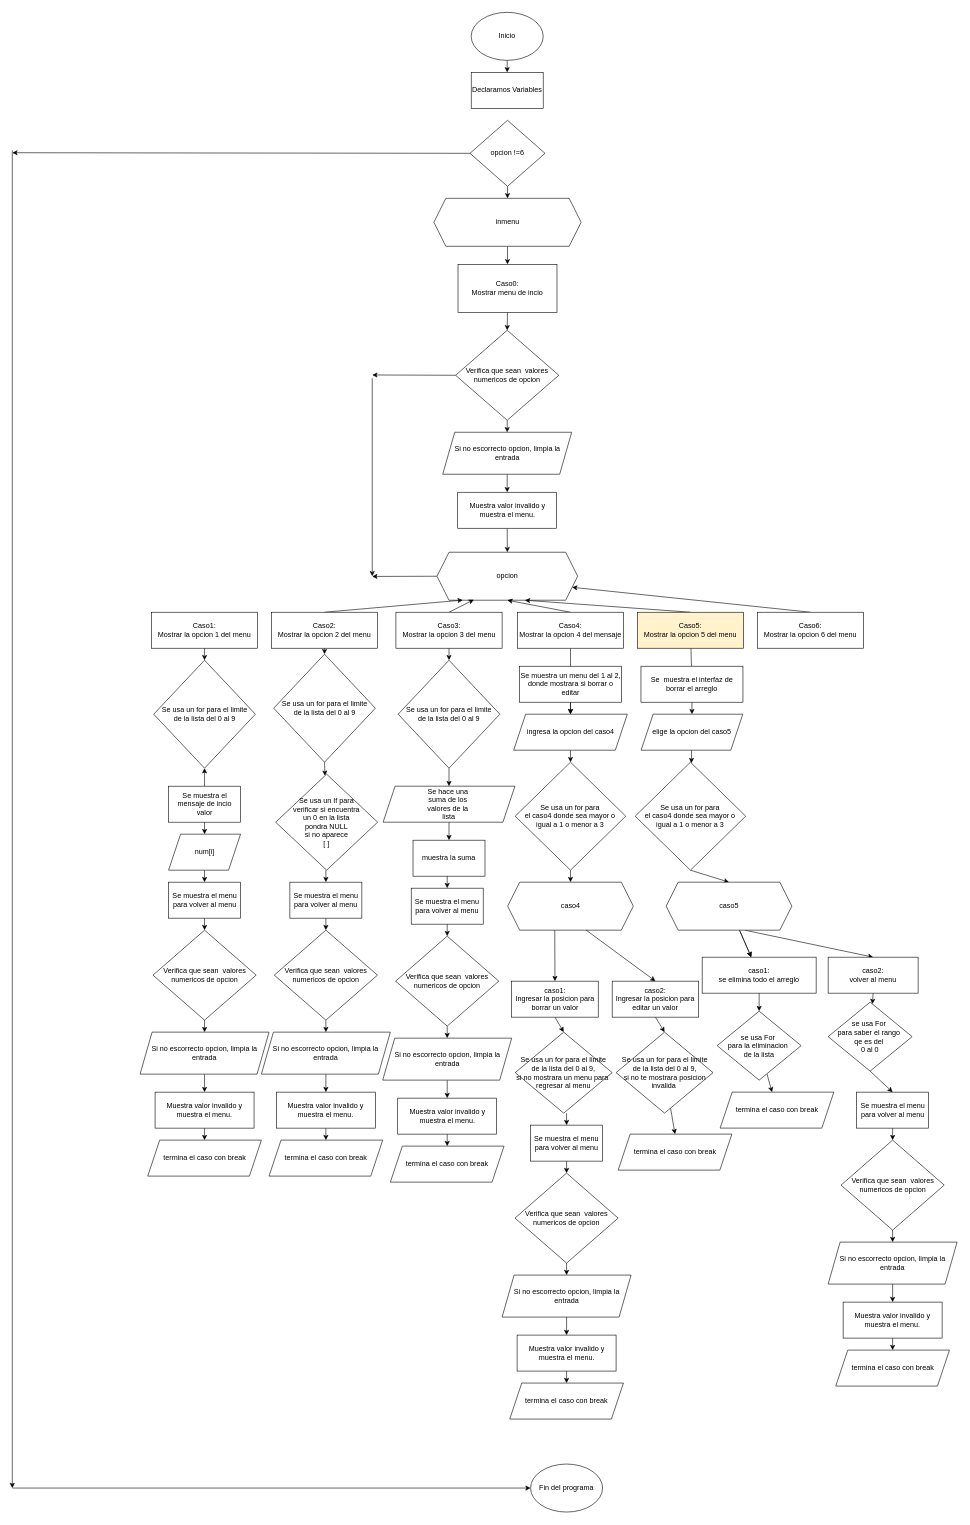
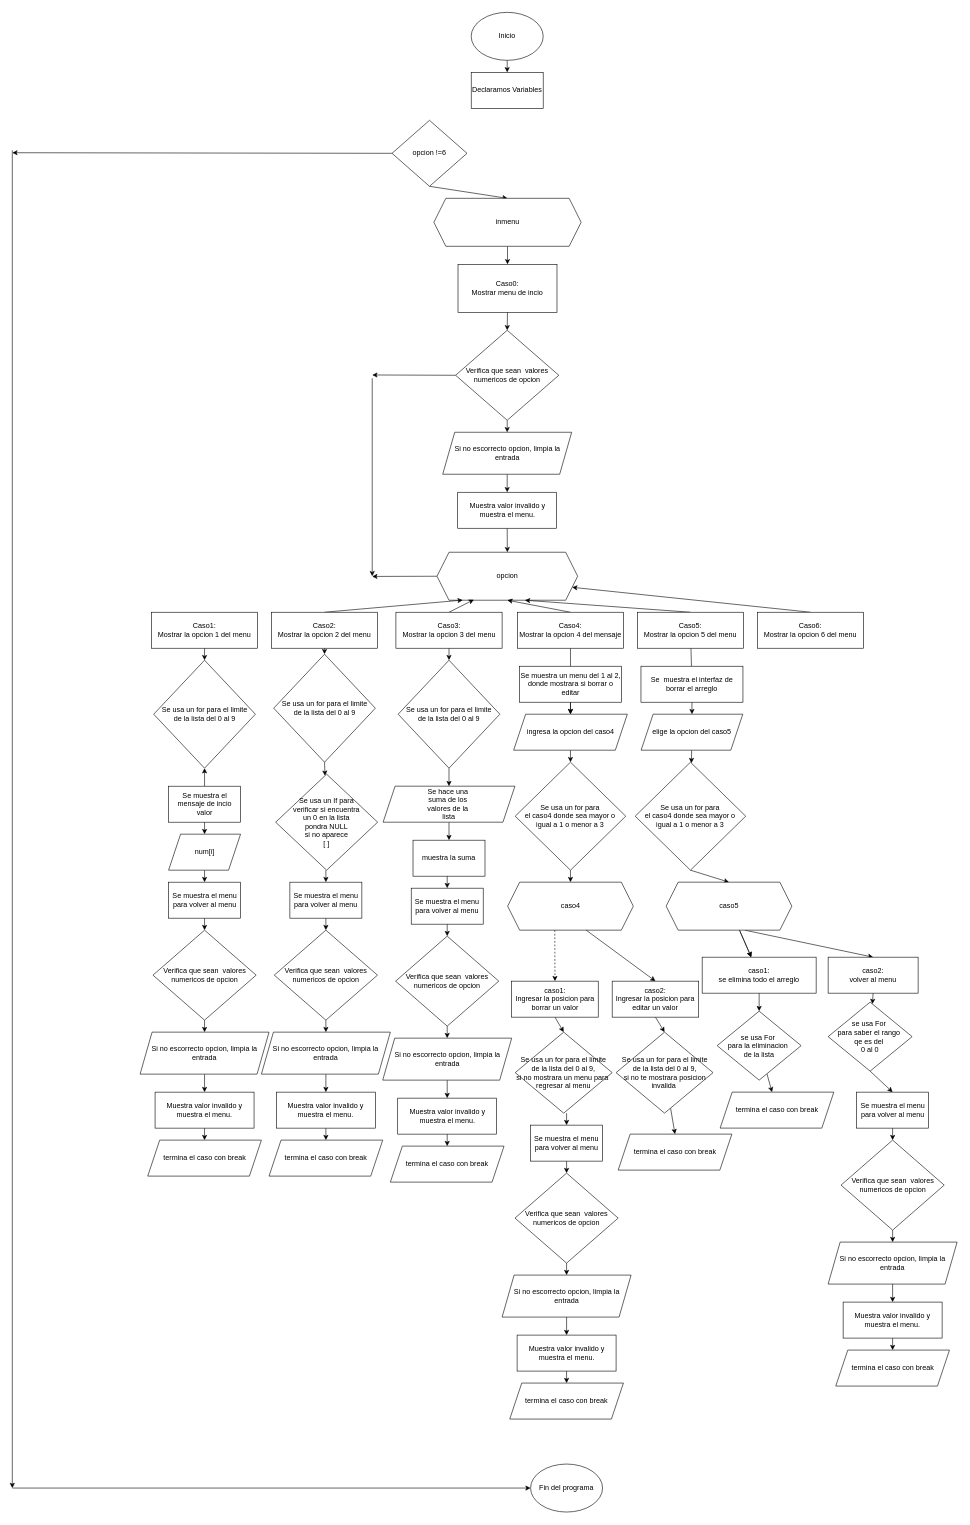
- <mxCell id="7" value="opcion !=6" style="rhombus;whiteSpace=wrap;html=1;" vertex="1" parent="1"><mxGeometry x="783" y="200" width="125" height="110" as="geometry" /></mxCell>
+ <mxCell id="7" value="opcion !=6" style="rhombus;whiteSpace=wrap;html=1;" vertex="1" parent="1"><mxGeometry x="653" y="200" width="125" height="110" as="geometry" /></mxCell>
- <mxCell id="35" value="Caso5:&lt;br&gt;Mostrar la opcion 5 del menu" style="rounded=0;whiteSpace=wrap;html=1;fillColor=#fff2cc;" vertex="1" parent="1"><mxGeometry x="1062" y="1020" width="177" height="60" as="geometry" /></mxCell>
+ <mxCell id="35" value="Caso5:&lt;br&gt;Mostrar la opcion 5 del menu" style="rounded=0;whiteSpace=wrap;html=1;" vertex="1" parent="1"><mxGeometry x="1062" y="1020" width="177" height="60" as="geometry" /></mxCell>
- <mxCell id="88" style="edgeStyle=none;html=1;exitX=0.375;exitY=1;exitDx=0;exitDy=0;entryX=0.5;entryY=0;entryDx=0;entryDy=0;" edge="1" parent="1" target="91" source="87"><mxGeometry relative="1" as="geometry"><mxPoint x="931.5" y="1585" as="sourcePoint" /></mxGeometry></mxCell>
+ <mxCell id="88" style="edgeStyle=none;html=1;exitX=0.375;exitY=1;exitDx=0;exitDy=0;entryX=0.5;entryY=0;entryDx=0;entryDy=0;dashed=1;" edge="1" parent="1" target="91" source="87"><mxGeometry relative="1" as="geometry"><mxPoint x="931.5" y="1585" as="sourcePoint" /></mxGeometry></mxCell>
